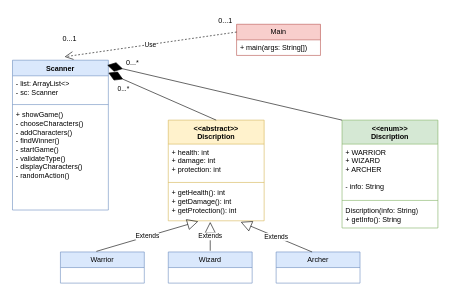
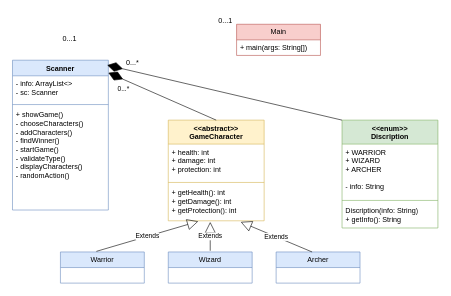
- <mxCell id="22" value="Use" style="endArrow=open;endSize=12;dashed=1;html=1;rounded=0;entryX=0.544;entryY=-0.023;entryDx=0;entryDy=0;entryPerimeter=0;exitX=0;exitY=0.25;exitDx=0;exitDy=0;" edge="1" parent="1" source="2" target="18"><mxGeometry width="160" relative="1" as="geometry"><mxPoint x="394" y="0" as="sourcePoint" /><mxPoint x="554" y="0" as="targetPoint" /></mxGeometry></mxCell>
- <mxCell id="19" value="- list: ArrayList&amp;lt;&amp;gt;&lt;div&gt;- sc: Scanner&lt;/div&gt;" style="text;strokeColor=none;fillColor=none;align=left;verticalAlign=top;spacingLeft=4;spacingRight=4;overflow=hidden;rotatable=0;points=[[0,0.5],[1,0.5]];portConstraint=eastwest;whiteSpace=wrap;html=1;" vertex="1" parent="18"><mxGeometry y="26" width="160" height="44" as="geometry" /></mxCell>
+ <mxCell id="19" value="- info: ArrayList&amp;lt;&amp;gt;&lt;div&gt;- sc: Scanner&lt;/div&gt;" style="text;strokeColor=none;fillColor=none;align=left;verticalAlign=top;spacingLeft=4;spacingRight=4;overflow=hidden;rotatable=0;points=[[0,0.5],[1,0.5]];portConstraint=eastwest;whiteSpace=wrap;html=1;" vertex="1" parent="18"><mxGeometry y="26" width="160" height="44" as="geometry" /></mxCell>
- <mxCell id="4" value="&amp;lt;&amp;lt;abstract&amp;gt;&amp;gt;&lt;br&gt;Discription" style="swimlane;fontStyle=1;align=center;verticalAlign=top;childLayout=stackLayout;horizontal=1;startSize=40;horizontalStack=0;resizeParent=1;resizeParentMax=0;resizeLast=0;collapsible=1;marginBottom=0;whiteSpace=wrap;html=1;fillColor=#fff2cc;strokeColor=#d6b656;" vertex="1" parent="1"><mxGeometry x="280" y="200" width="160" height="168" as="geometry" /></mxCell>
+ <mxCell id="4" value="&amp;lt;&amp;lt;abstract&amp;gt;&amp;gt;&lt;br&gt;GameCharacter" style="swimlane;fontStyle=1;align=center;verticalAlign=top;childLayout=stackLayout;horizontal=1;startSize=40;horizontalStack=0;resizeParent=1;resizeParentMax=0;resizeLast=0;collapsible=1;marginBottom=0;whiteSpace=wrap;html=1;fillColor=#fff2cc;strokeColor=#d6b656;" vertex="1" parent="1"><mxGeometry x="280" y="200" width="160" height="168" as="geometry" /></mxCell>
